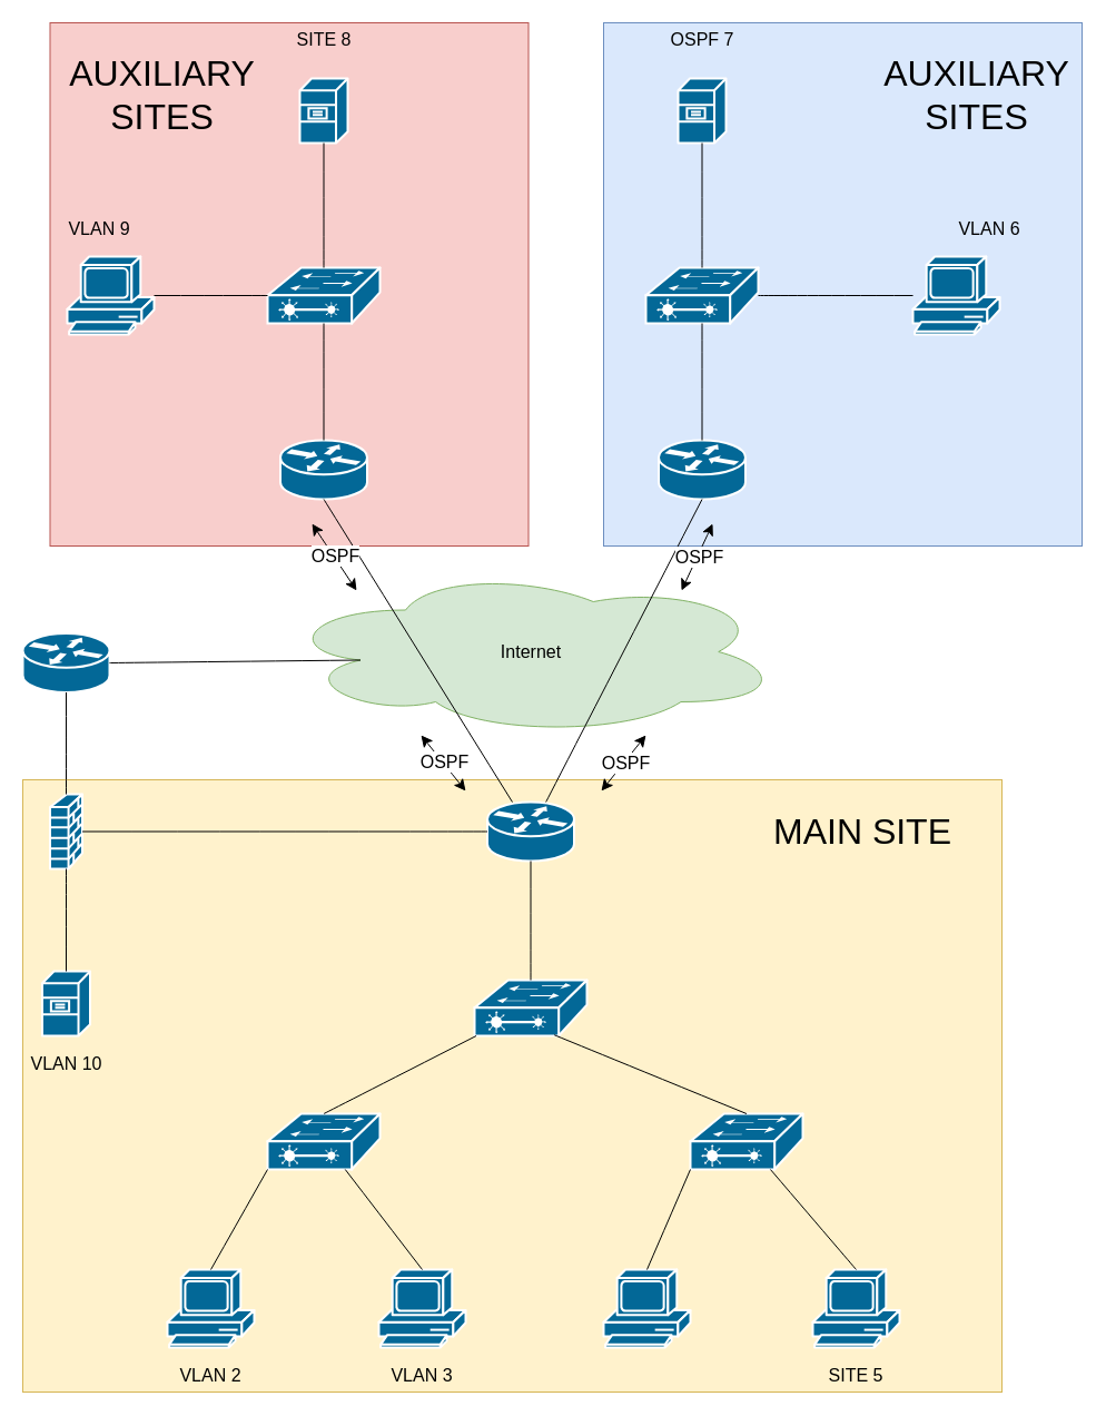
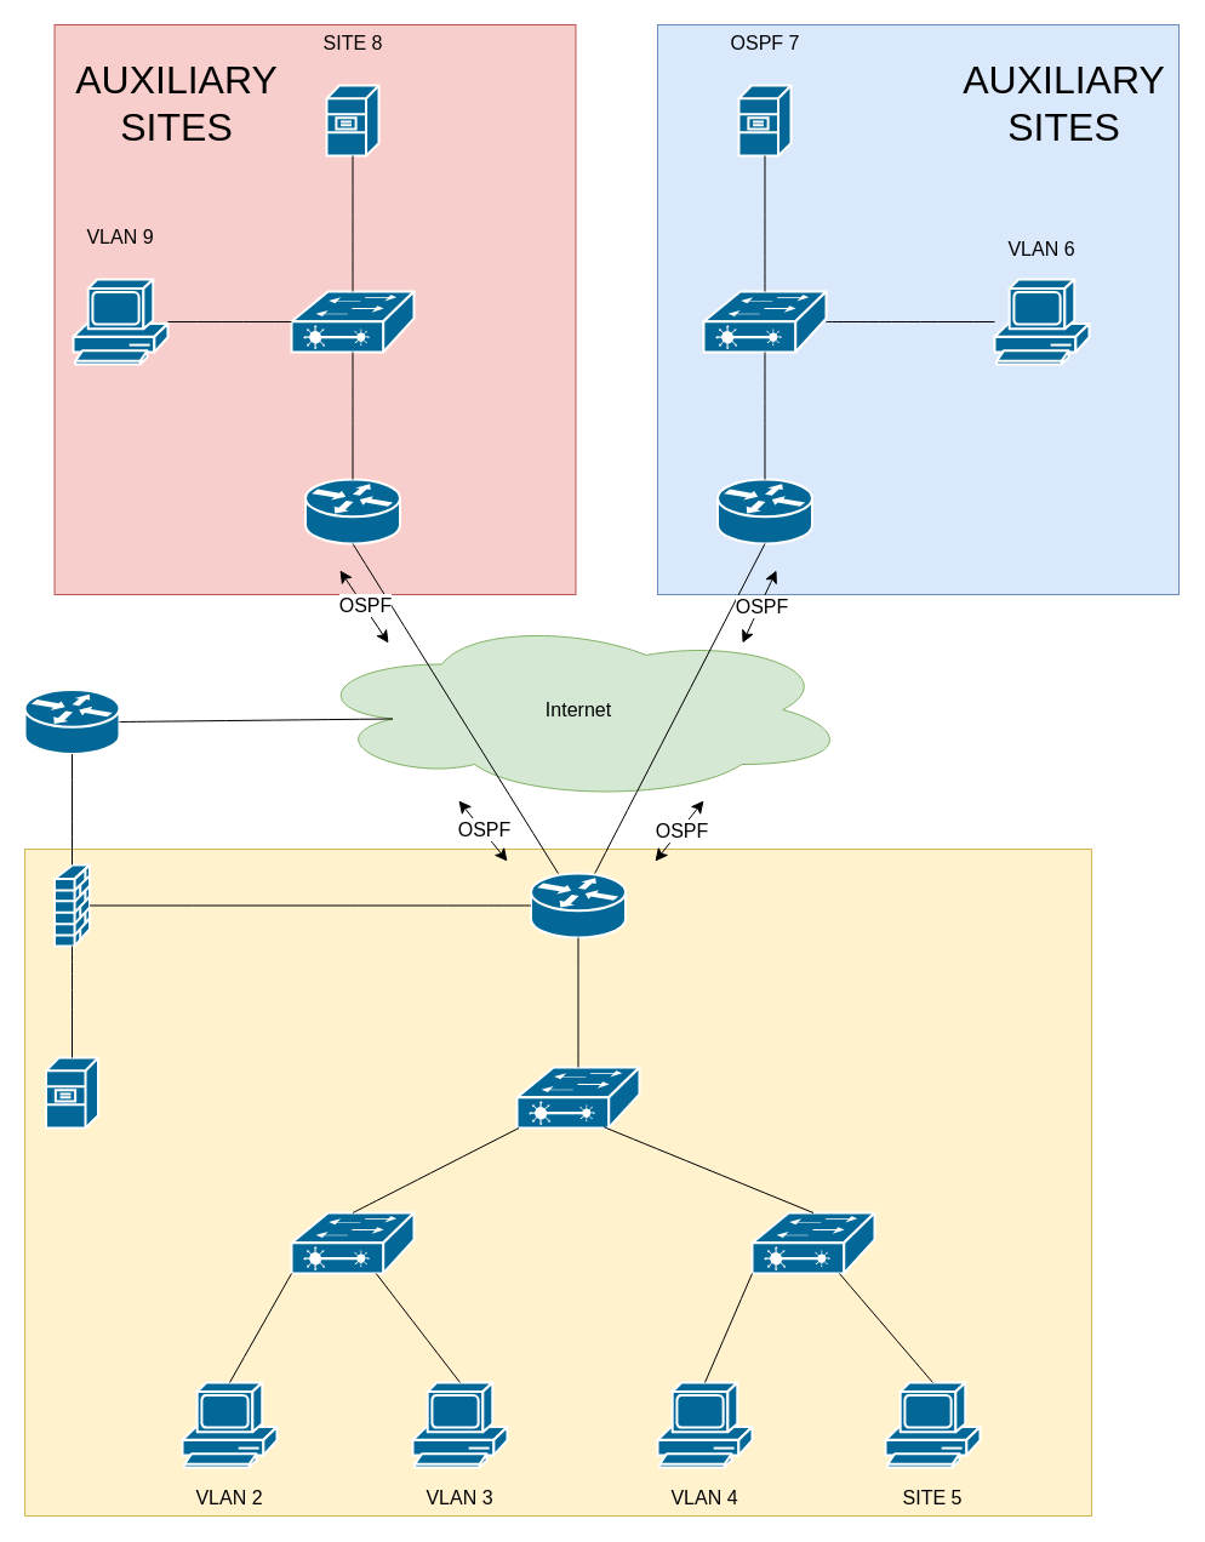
- <mxCell id="56" value="VLAN 9" style="text;html=1;strokeColor=none;fillColor=none;align=center;verticalAlign=middle;whiteSpace=wrap;rounded=0;fontSize=16;" vertex="1" parent="1"><mxGeometry x="59" y="190" width="60" height="30" as="geometry" /></mxCell>
+ <mxCell id="56" value="VLAN 9" style="text;html=1;strokeColor=none;fillColor=none;align=center;verticalAlign=middle;whiteSpace=wrap;rounded=0;fontSize=16;" vertex="1" parent="1"><mxGeometry x="69" y="180" width="60" height="30" as="geometry" /></mxCell>
- <mxCell id="57" value="VLAN 6" style="text;html=1;strokeColor=none;fillColor=none;align=center;verticalAlign=middle;whiteSpace=wrap;rounded=0;fontSize=16;" vertex="1" parent="1"><mxGeometry x="859" y="190" width="60" height="30" as="geometry" /></mxCell>
+ <mxCell id="57" value="VLAN 6" style="text;html=1;strokeColor=none;fillColor=none;align=center;verticalAlign=middle;whiteSpace=wrap;rounded=0;fontSize=16;" vertex="1" parent="1"><mxGeometry x="829" y="190" width="60" height="30" as="geometry" /></mxCell>
- <mxCell id="61" value="&lt;font style=&quot;font-size: 32px;&quot;&gt;MAIN SITE&lt;/font&gt;" style="text;html=1;strokeColor=none;fillColor=none;align=center;verticalAlign=middle;whiteSpace=wrap;rounded=0;fontSize=16;strokeWidth=0;" vertex="1" parent="1"><mxGeometry x="690" y="731.5" width="170" height="30" as="geometry" /></mxCell>
- <mxCell id="60" value="VLAN 10" style="text;html=1;strokeColor=none;fillColor=none;align=center;verticalAlign=middle;whiteSpace=wrap;rounded=0;fontSize=16;" vertex="1" parent="1"><mxGeometry x="23.5" y="940" width="71" height="30" as="geometry" /></mxCell>
+ <mxCell id="52" value="VLAN 4" style="text;html=1;strokeColor=none;fillColor=none;align=center;verticalAlign=middle;whiteSpace=wrap;rounded=0;fontSize=16;" vertex="1" parent="1"><mxGeometry x="551" y="1220" width="60" height="30" as="geometry" /></mxCell>
